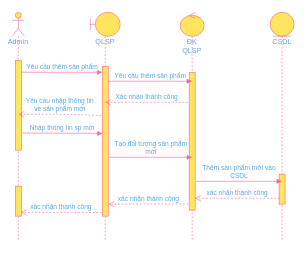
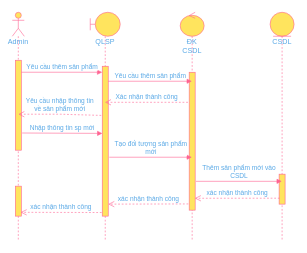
- <mxCell id="7" value="ĐK&lt;br&gt;QLSP" style="shape=umlLifeline;participant=umlControl;perimeter=lifelinePerimeter;whiteSpace=wrap;html=1;container=1;collapsible=0;recursiveResize=0;verticalAlign=top;spacingTop=36;outlineConnect=0;size=40;fillColor=#FFE45E;strokeColor=#FF6392;fontColor=#5AA9E6;" vertex="1" parent="1"><mxGeometry x="300" y="20" width="40" height="380" as="geometry" /></mxCell>
+ <mxCell id="7" value="ĐK&lt;br&gt;CSDL" style="shape=umlLifeline;participant=umlControl;perimeter=lifelinePerimeter;whiteSpace=wrap;html=1;container=1;collapsible=0;recursiveResize=0;verticalAlign=top;spacingTop=36;outlineConnect=0;size=40;fillColor=#FFE45E;strokeColor=#FF6392;fontColor=#5AA9E6;" vertex="1" parent="1"><mxGeometry x="300" y="20" width="40" height="380" as="geometry" /></mxCell>
